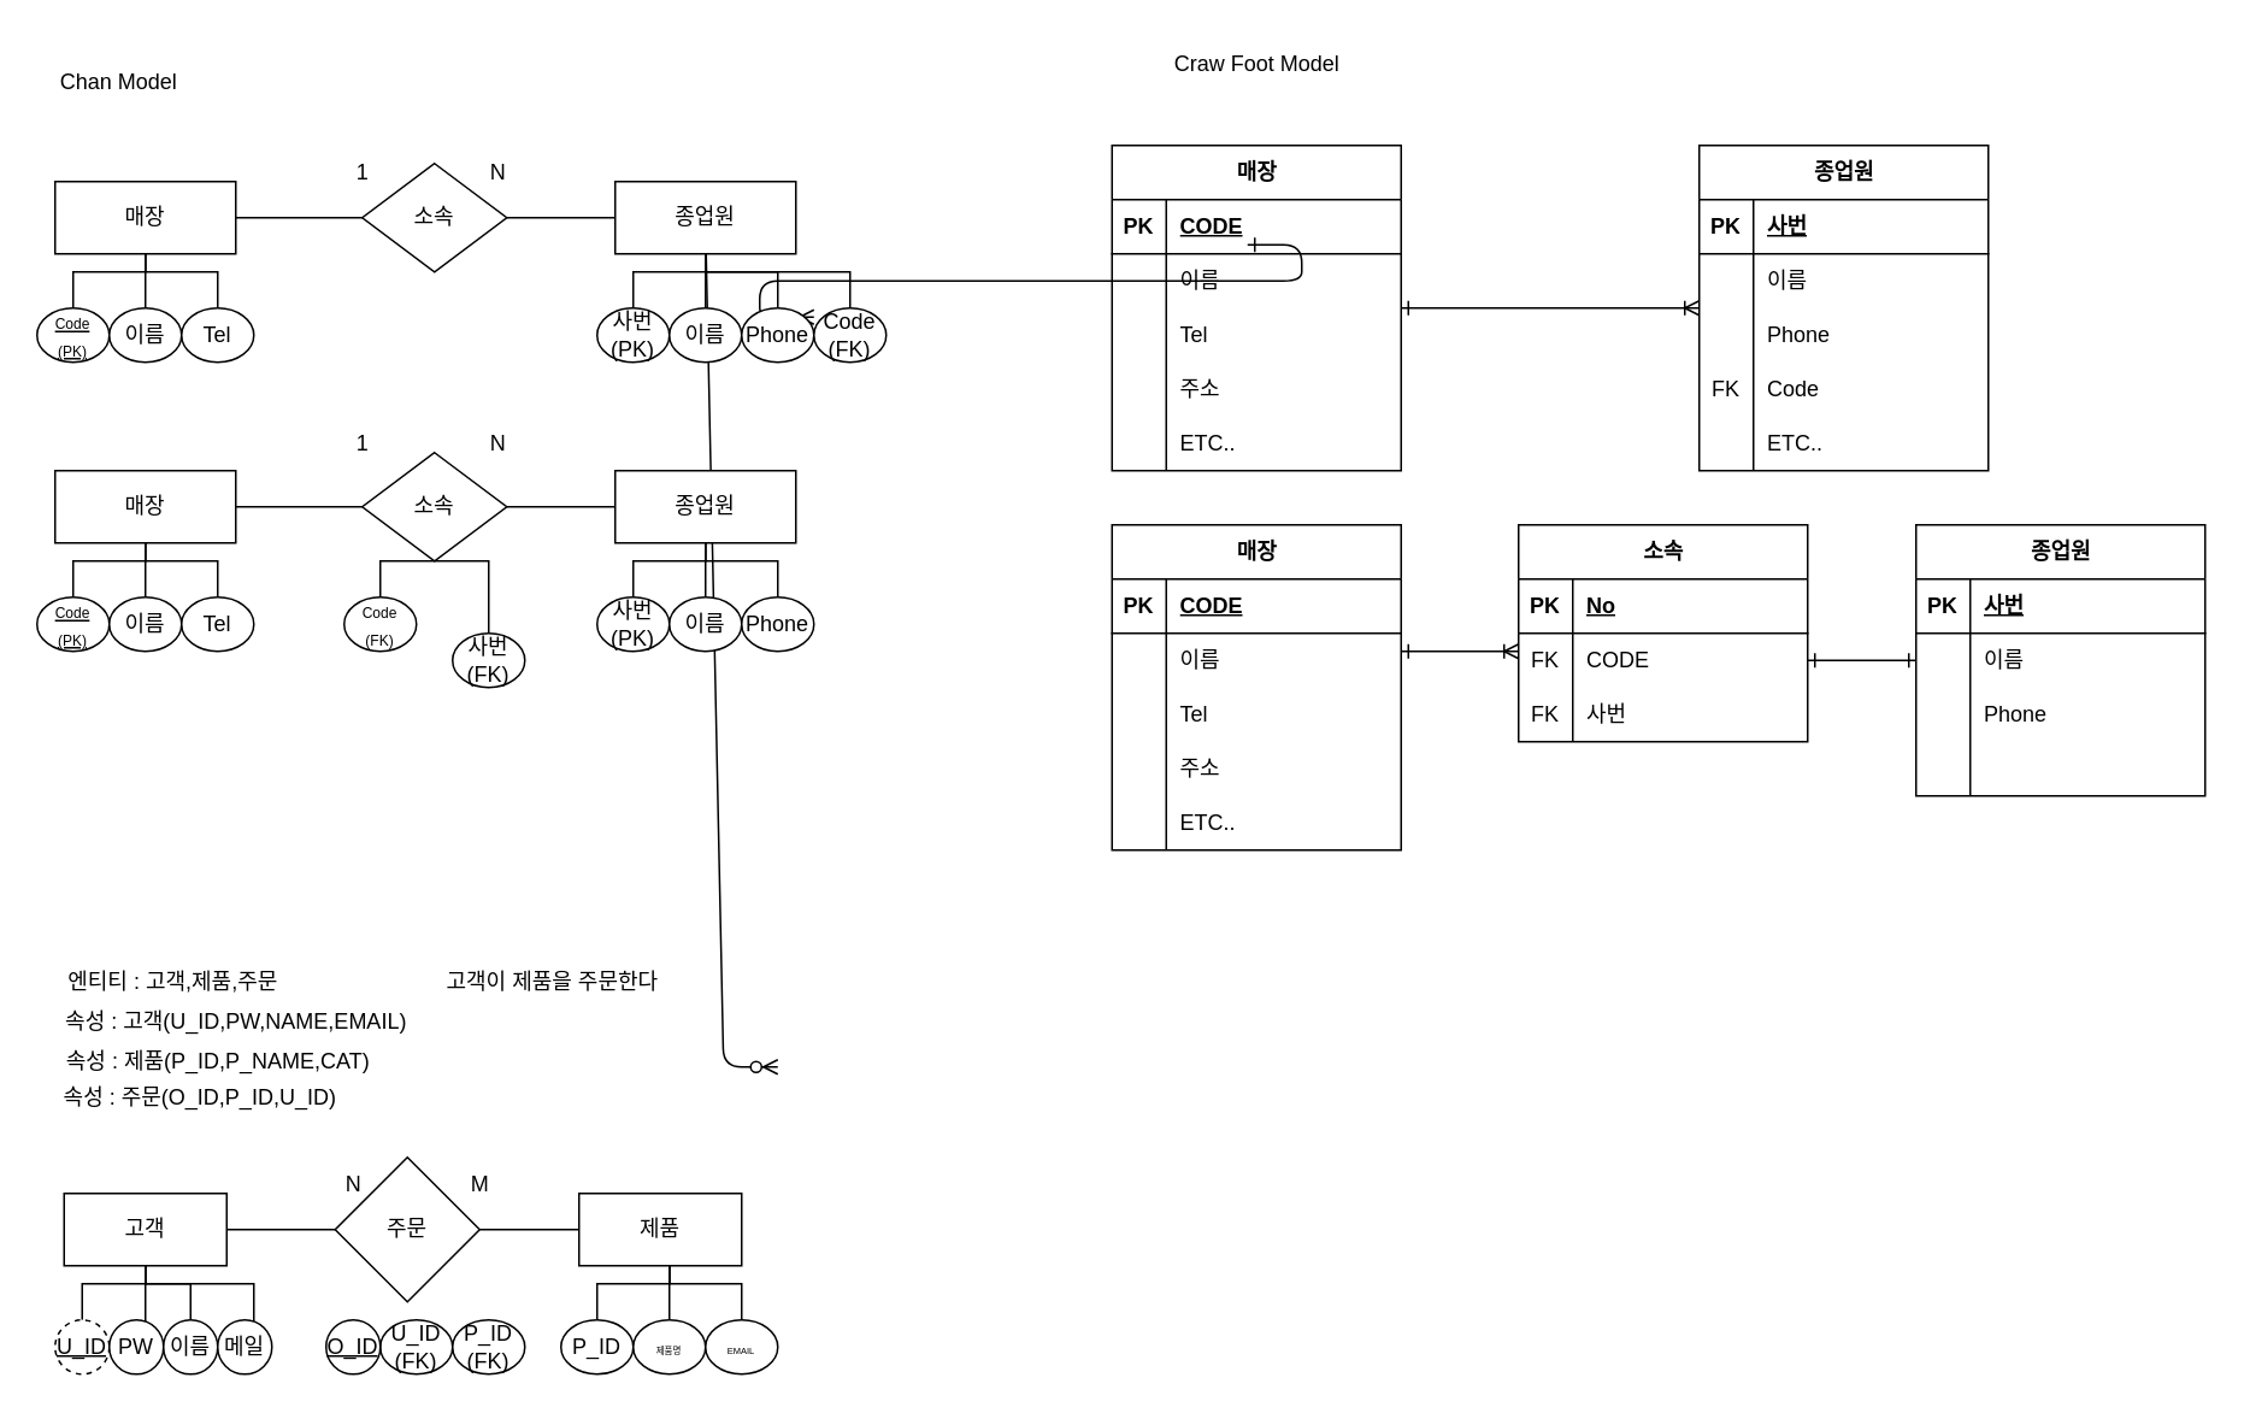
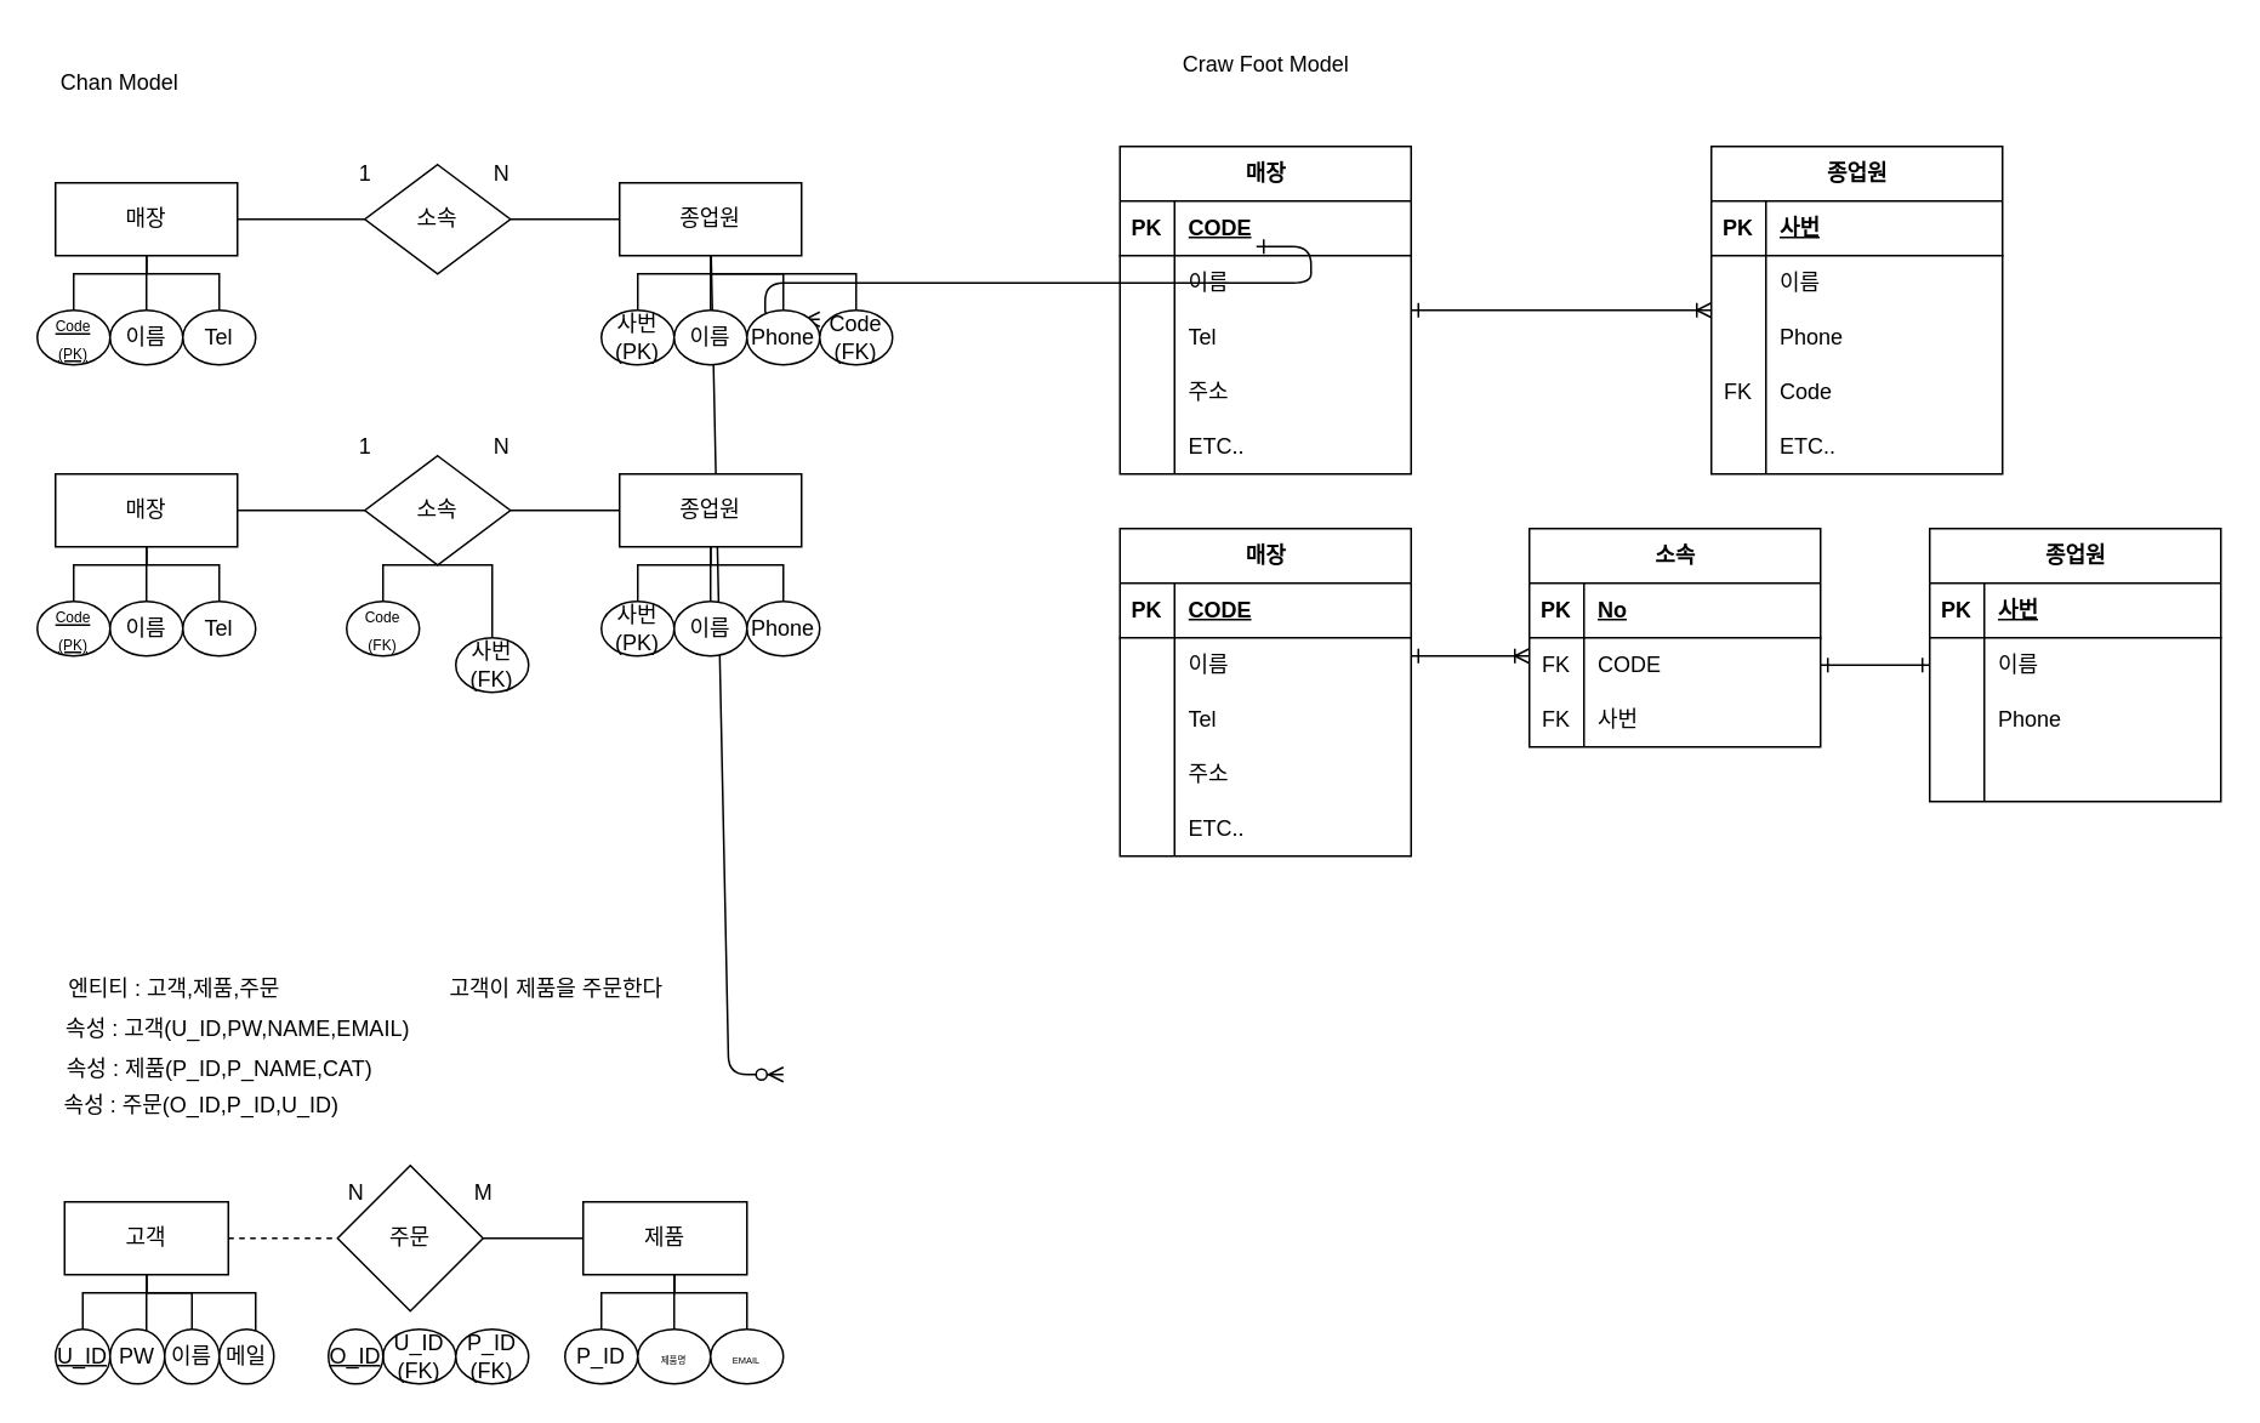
- <mxCell id="129" value="" style="edgeStyle=orthogonalEdgeStyle;rounded=0;orthogonalLoop=1;jettySize=auto;html=1;endArrow=none;endFill=0;" edge="1" parent="1" source="130" target="133"><mxGeometry relative="1" as="geometry" /></mxCell>
+ <mxCell id="129" value="" style="edgeStyle=orthogonalEdgeStyle;rounded=0;orthogonalLoop=1;jettySize=auto;html=1;endArrow=none;endFill=0;dashed=1;" edge="1" parent="1" source="130" target="133"><mxGeometry relative="1" as="geometry" /></mxCell>
- <mxCell id="135" value="&lt;u&gt;U_ID&lt;/u&gt;" style="ellipse;whiteSpace=wrap;html=1;dashed=1;" vertex="1" parent="1"><mxGeometry x="30" y="730" width="30" height="30" as="geometry" /></mxCell>
+ <mxCell id="135" value="&lt;u&gt;U_ID&lt;/u&gt;" style="ellipse;whiteSpace=wrap;html=1;" vertex="1" parent="1"><mxGeometry x="30" y="730" width="30" height="30" as="geometry" /></mxCell>
